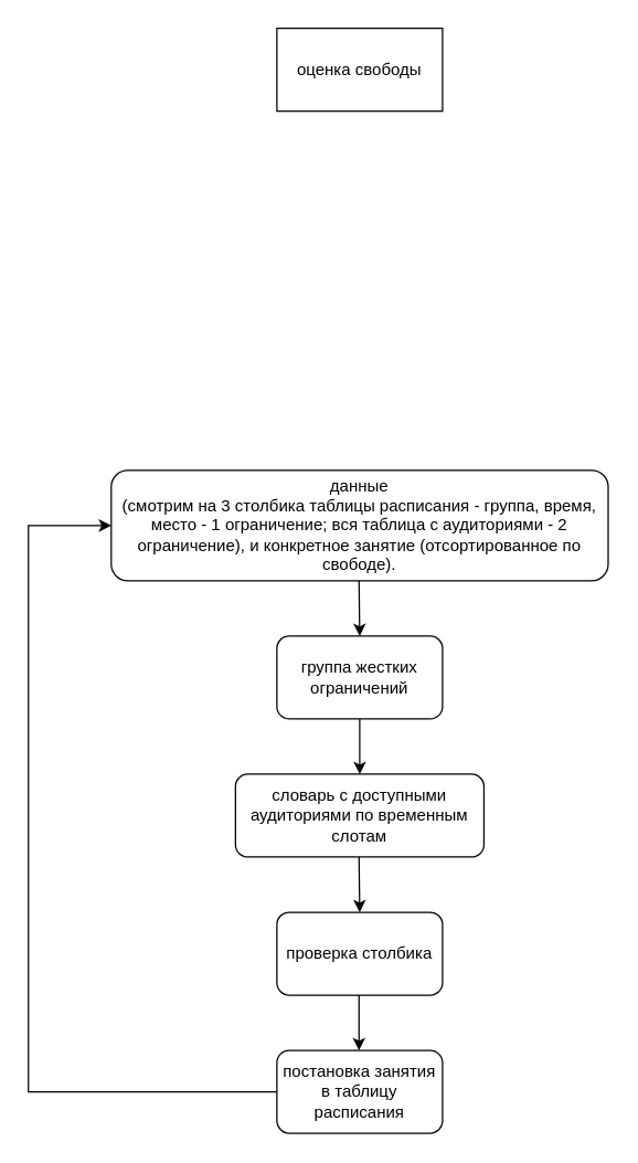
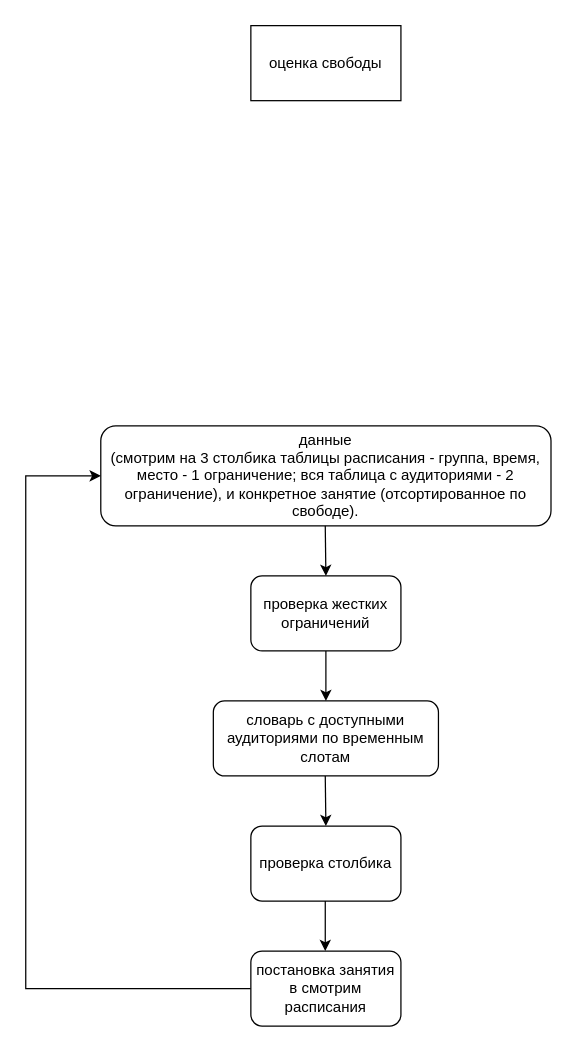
- <mxCell id="4" value="группа жестких ограничений" style="rounded=1;whiteSpace=wrap;html=1;" vertex="1" parent="1"><mxGeometry x="200" y="460" width="120" height="60" as="geometry" /></mxCell>
+ <mxCell id="4" value="проверка жестких ограничений" style="rounded=1;whiteSpace=wrap;html=1;" vertex="1" parent="1"><mxGeometry x="200" y="460" width="120" height="60" as="geometry" /></mxCell>
- <mxCell id="9" value="постановка занятия в таблицу расписания" style="rounded=1;whiteSpace=wrap;html=1;" vertex="1" parent="1"><mxGeometry x="200" y="760" width="120" height="60" as="geometry" /></mxCell>
+ <mxCell id="9" value="постановка занятия в смотрим расписания" style="rounded=1;whiteSpace=wrap;html=1;" vertex="1" parent="1"><mxGeometry x="200" y="760" width="120" height="60" as="geometry" /></mxCell>
